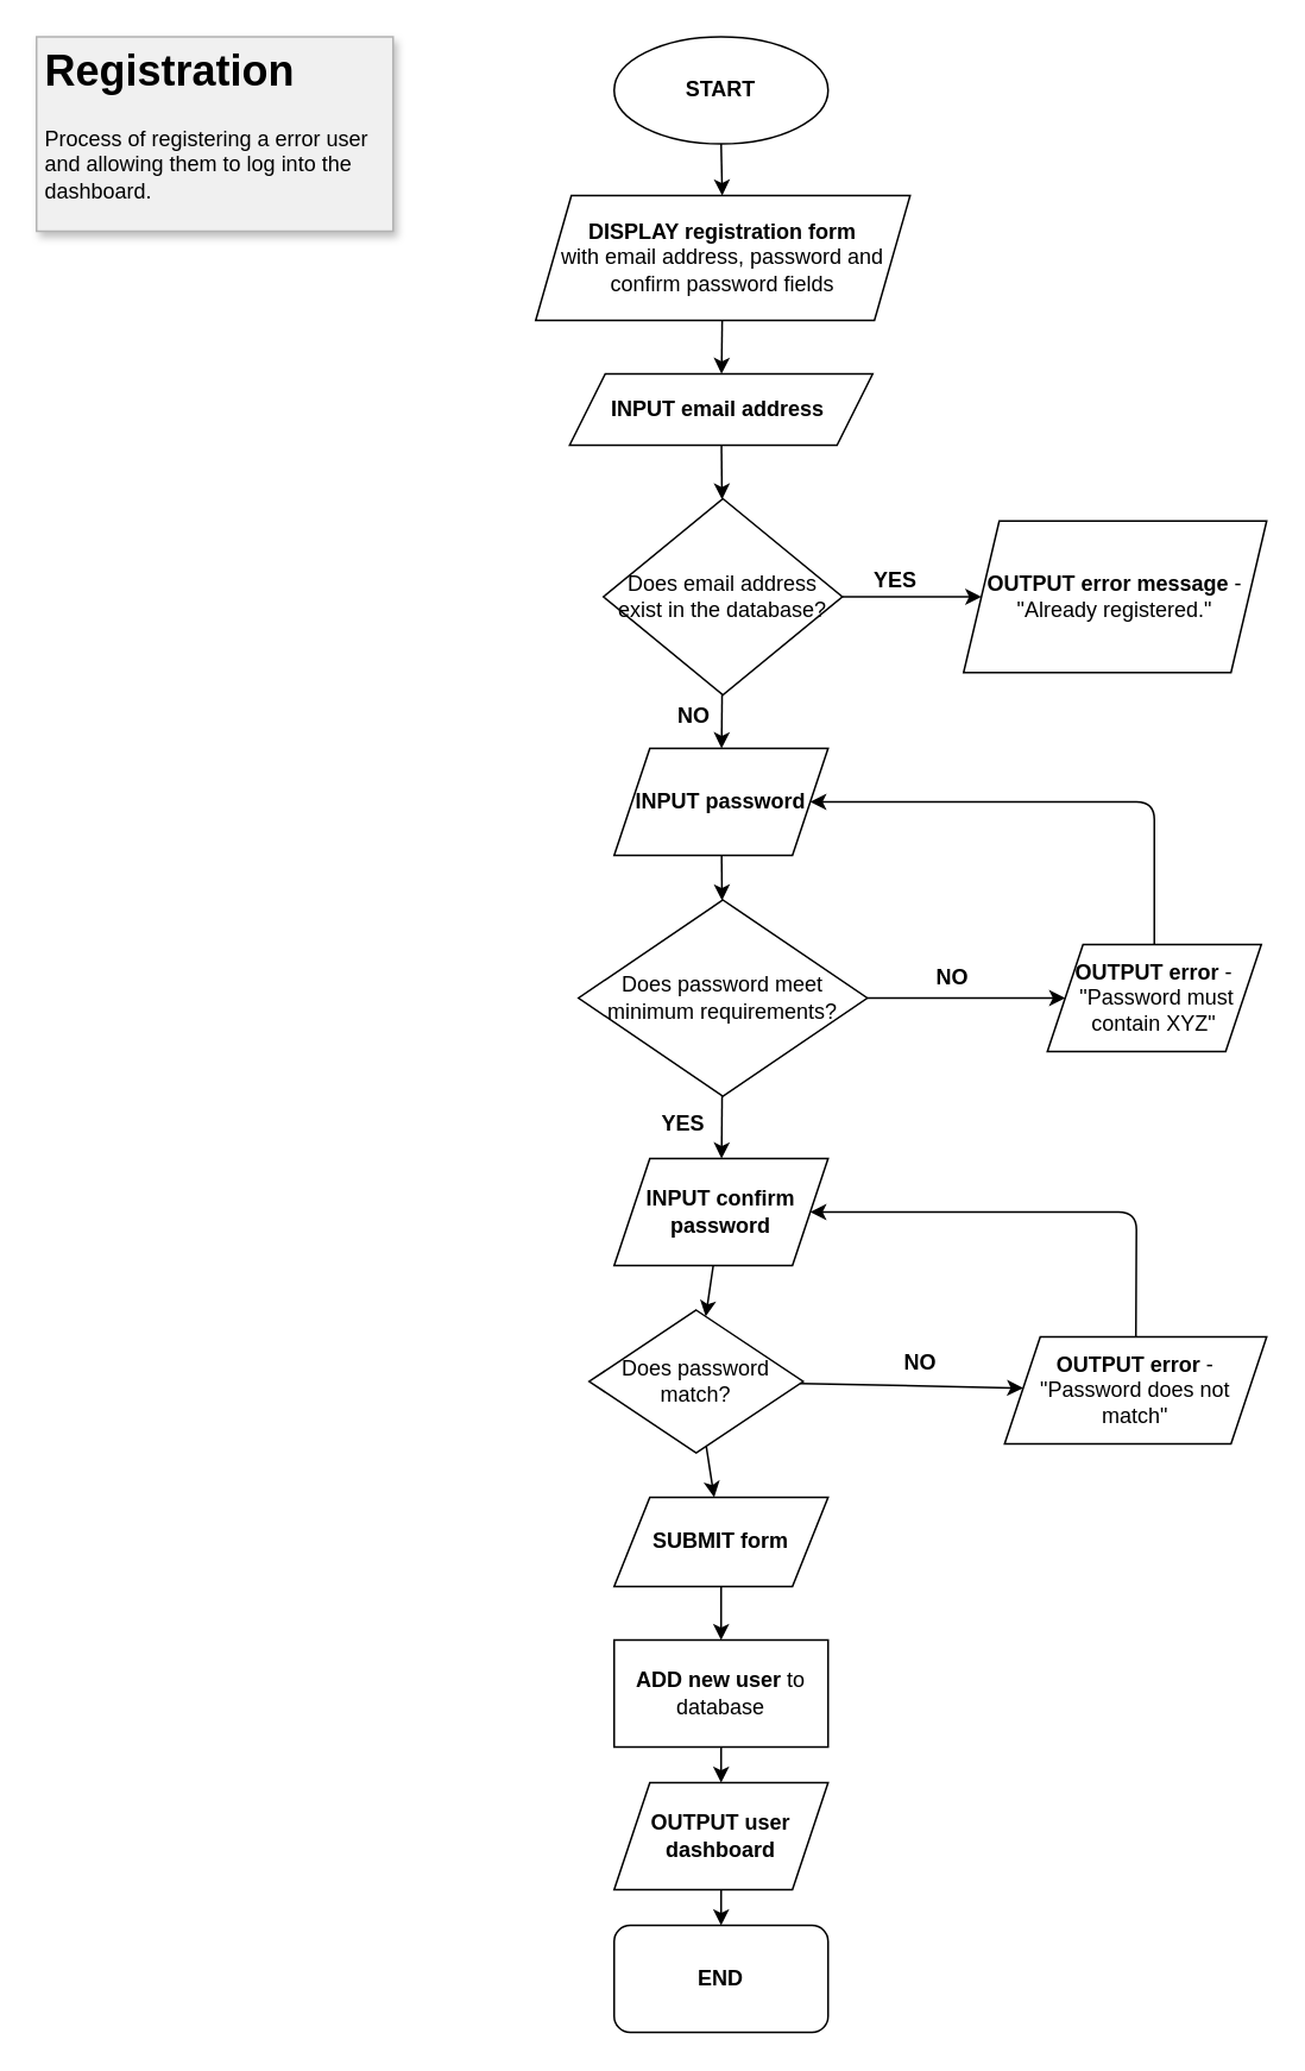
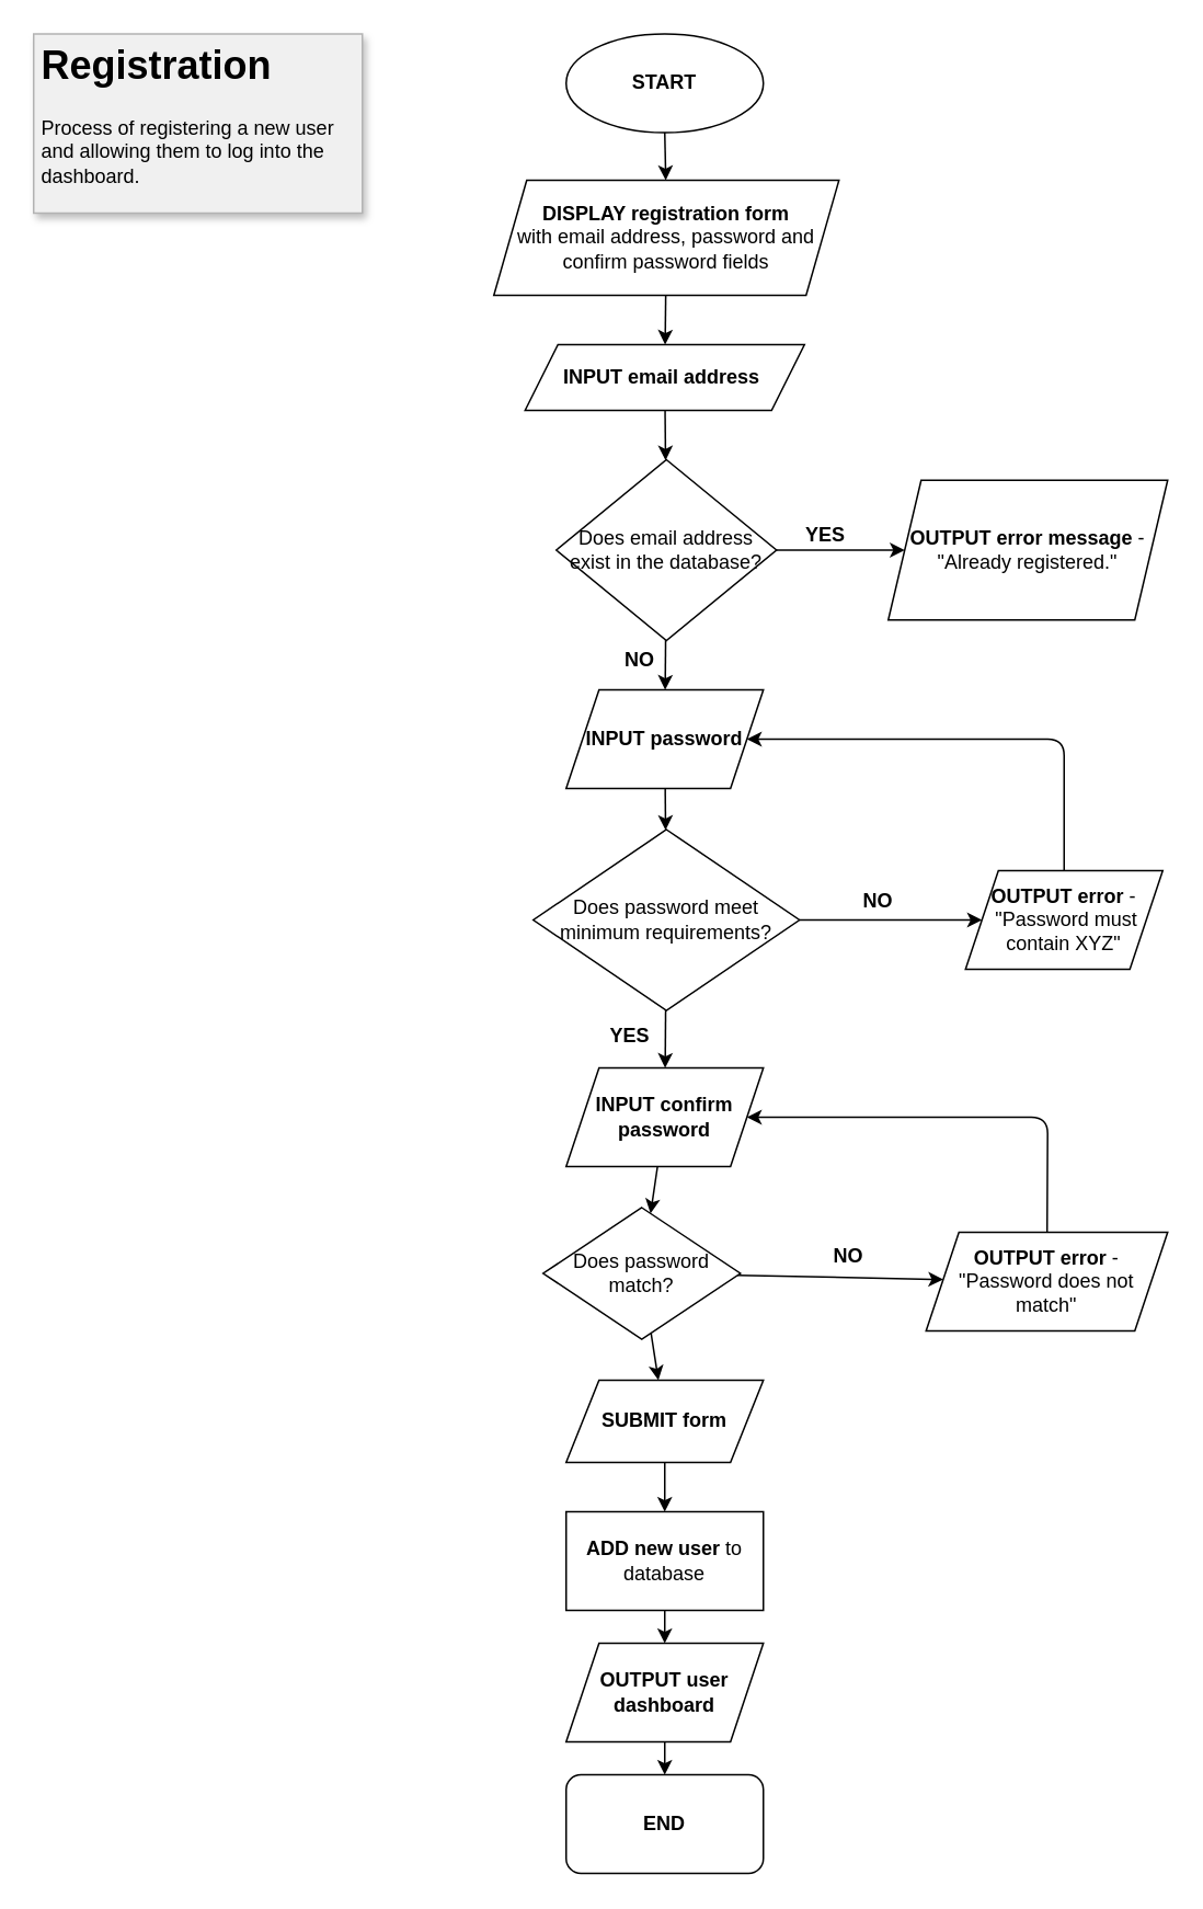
- <mxCell id="2" value="&lt;h1&gt;Registration&lt;/h1&gt;&lt;p&gt;Process of registering a error user and allowing them to log into the dashboard.&lt;/p&gt;" style="text;html=1;strokeColor=#B3B3B3;fillColor=#F0F0F0;spacing=5;spacingTop=-20;whiteSpace=wrap;overflow=hidden;rounded=0;shadow=1;" parent="1" vertex="1"><mxGeometry x="20" y="20" width="200" height="109" as="geometry" /></mxCell>
+ <mxCell id="2" value="&lt;h1&gt;Registration&lt;/h1&gt;&lt;p&gt;Process of registering a new user and allowing them to log into the dashboard.&lt;/p&gt;" style="text;html=1;strokeColor=#B3B3B3;fillColor=#F0F0F0;spacing=5;spacingTop=-20;whiteSpace=wrap;overflow=hidden;rounded=0;shadow=1;" parent="1" vertex="1"><mxGeometry x="20" y="20" width="200" height="109" as="geometry" /></mxCell>
